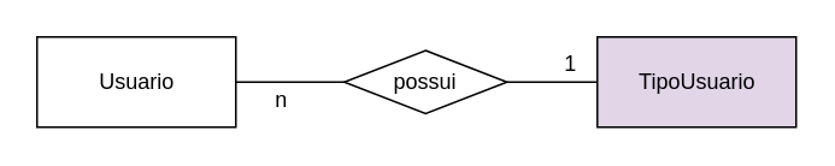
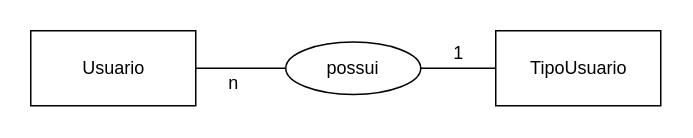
- <mxCell id="7" value="1" style="text;html=1;align=center;verticalAlign=middle;resizable=0;points=[];autosize=1;strokeColor=none;fillColor=none;" vertex="1" parent="1"><mxGeometry x="300" y="20" width="30" height="30" as="geometry" /></mxCell>
+ <mxCell id="7" value="1" style="text;html=1;align=center;verticalAlign=middle;resizable=0;points=[];autosize=1;strokeColor=none;fillColor=none;" vertex="1" parent="1"><mxGeometry x="290" y="20" width="30" height="30" as="geometry" /></mxCell>
- <mxCell id="5" value="possui" style="rhombus;whiteSpace=wrap;html=1;" vertex="1" parent="1"><mxGeometry x="190" y="27.5" width="90" height="35" as="geometry" /></mxCell>
+ <mxCell id="5" value="possui" style="ellipse;whiteSpace=wrap;html=1;" vertex="1" parent="1"><mxGeometry x="190" y="27.5" width="90" height="35" as="geometry" /></mxCell>
- <mxCell id="6" value="TipoUsuario" style="html=1;fillColor=#e1d5e7;" vertex="1" parent="1"><mxGeometry x="330" y="20" width="110" height="50" as="geometry" /></mxCell>
+ <mxCell id="6" value="TipoUsuario" style="html=1;" vertex="1" parent="1"><mxGeometry x="330" y="20" width="110" height="50" as="geometry" /></mxCell>
